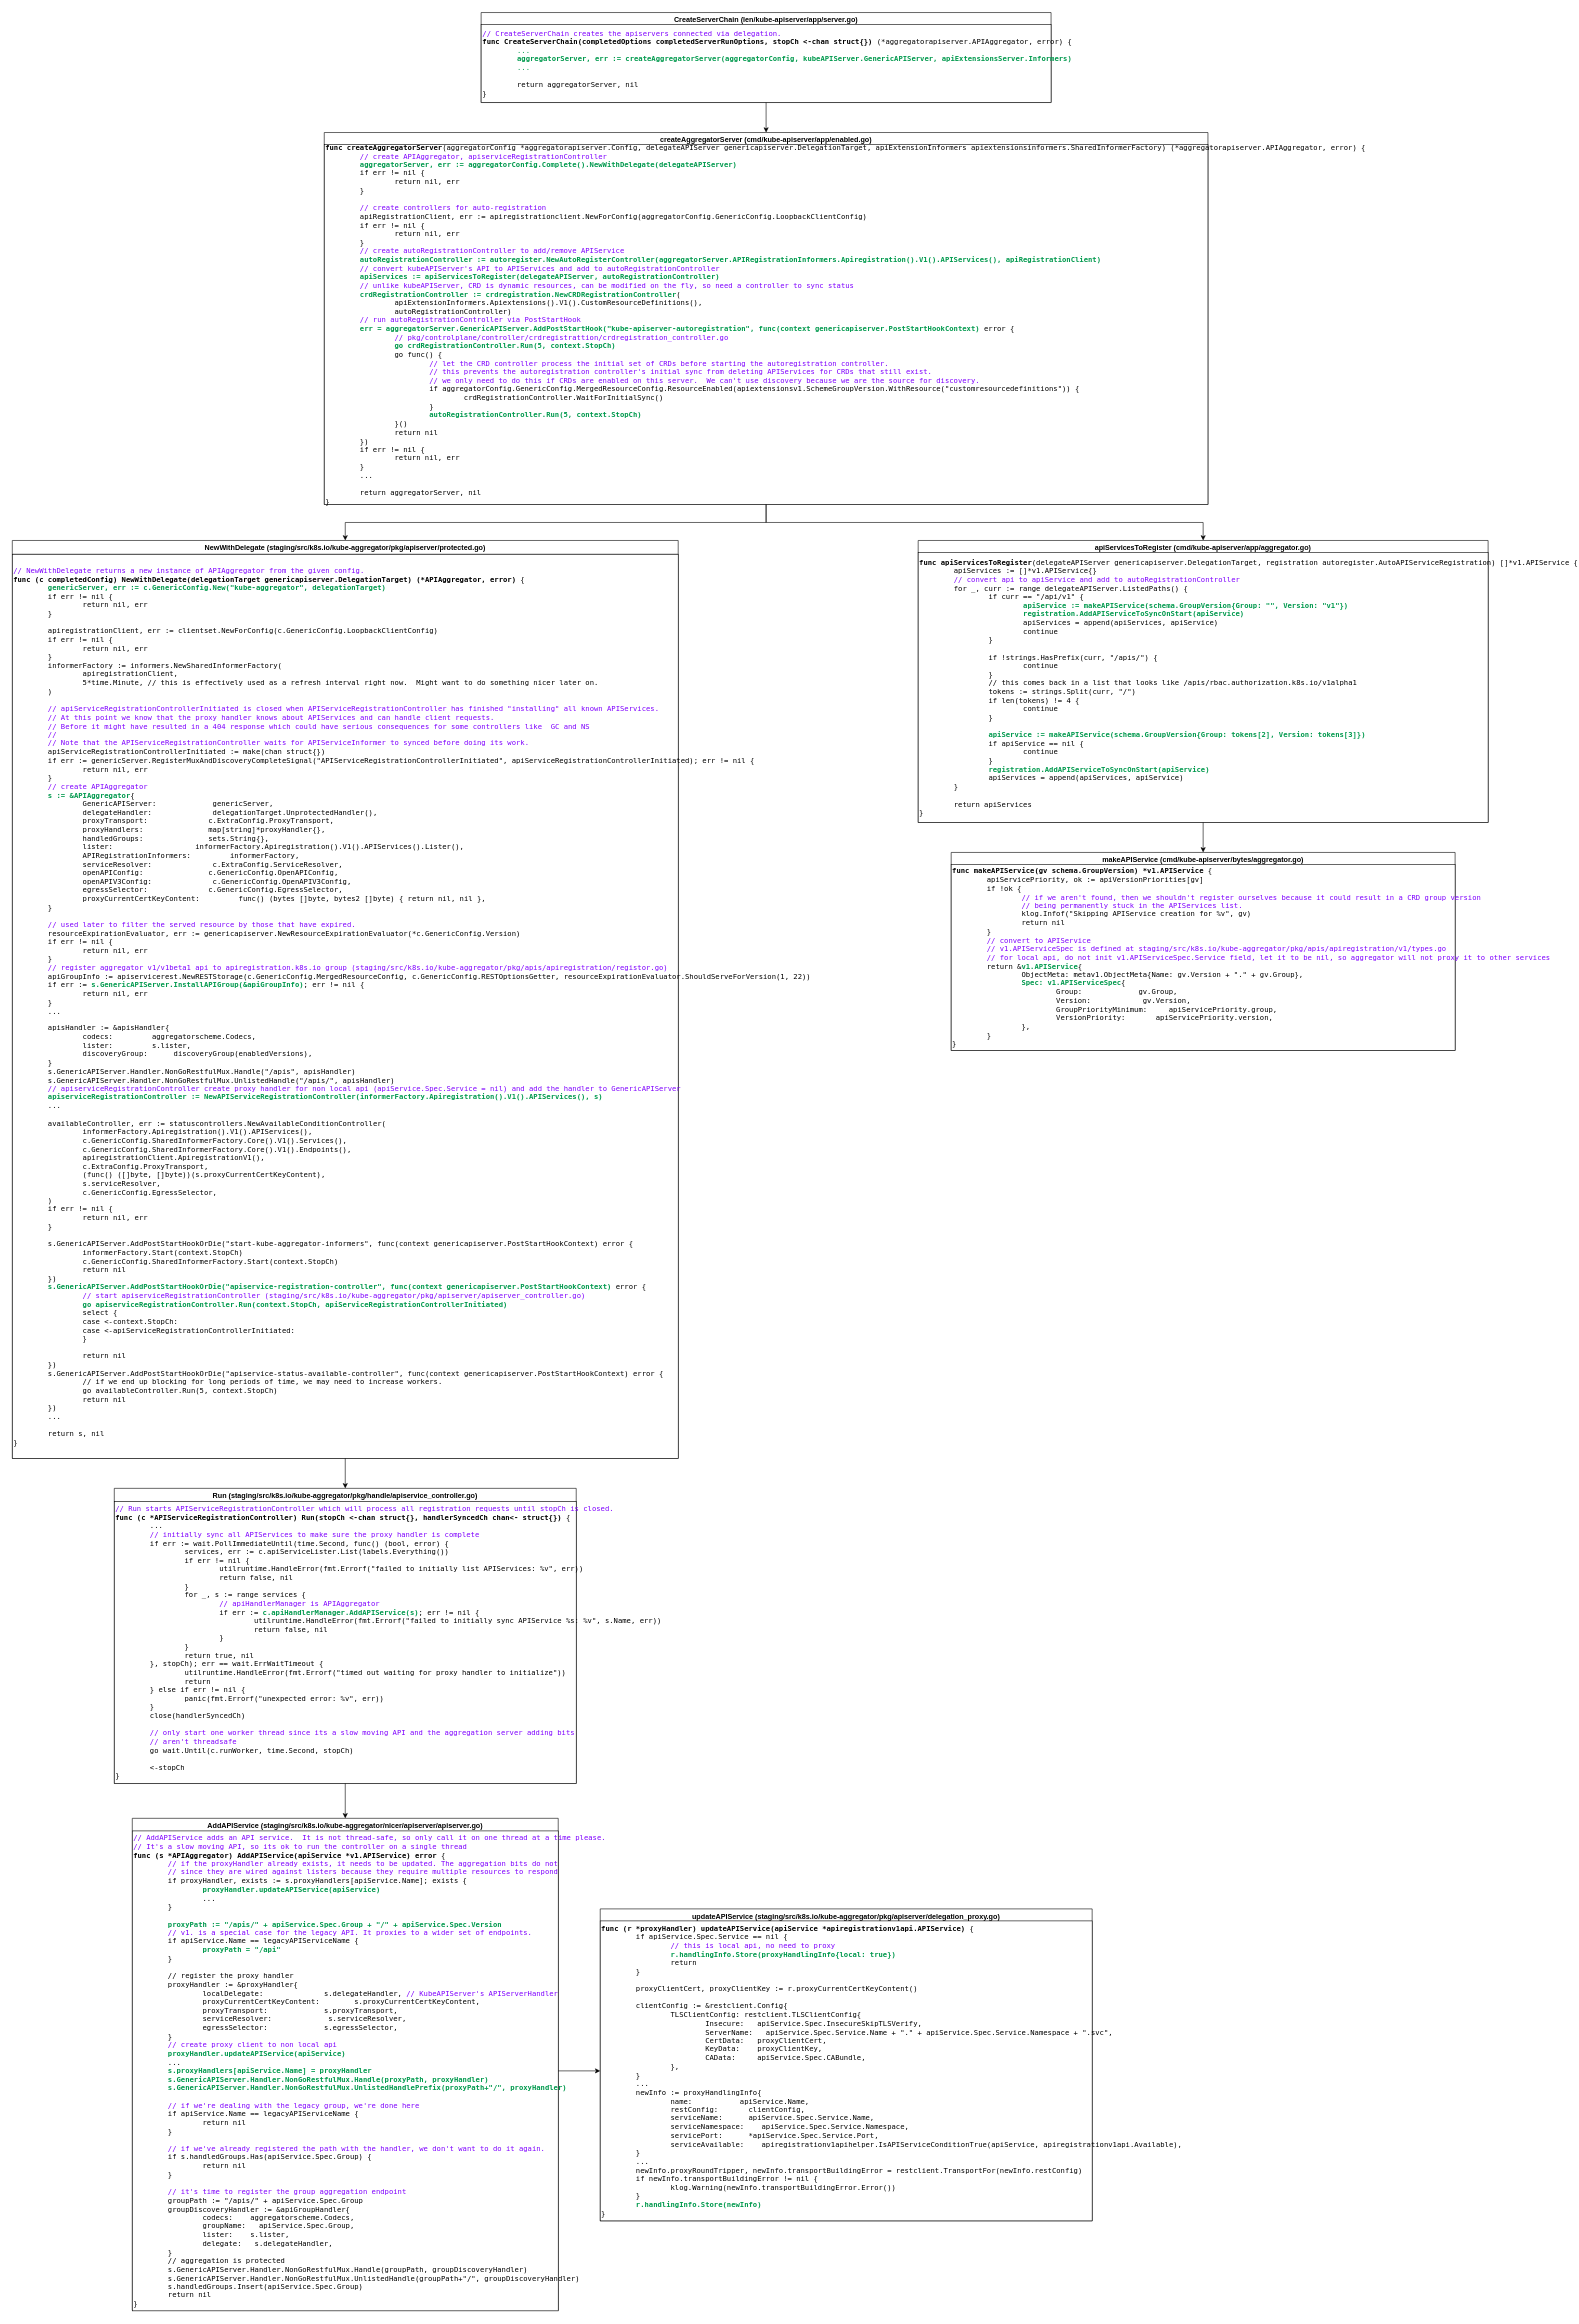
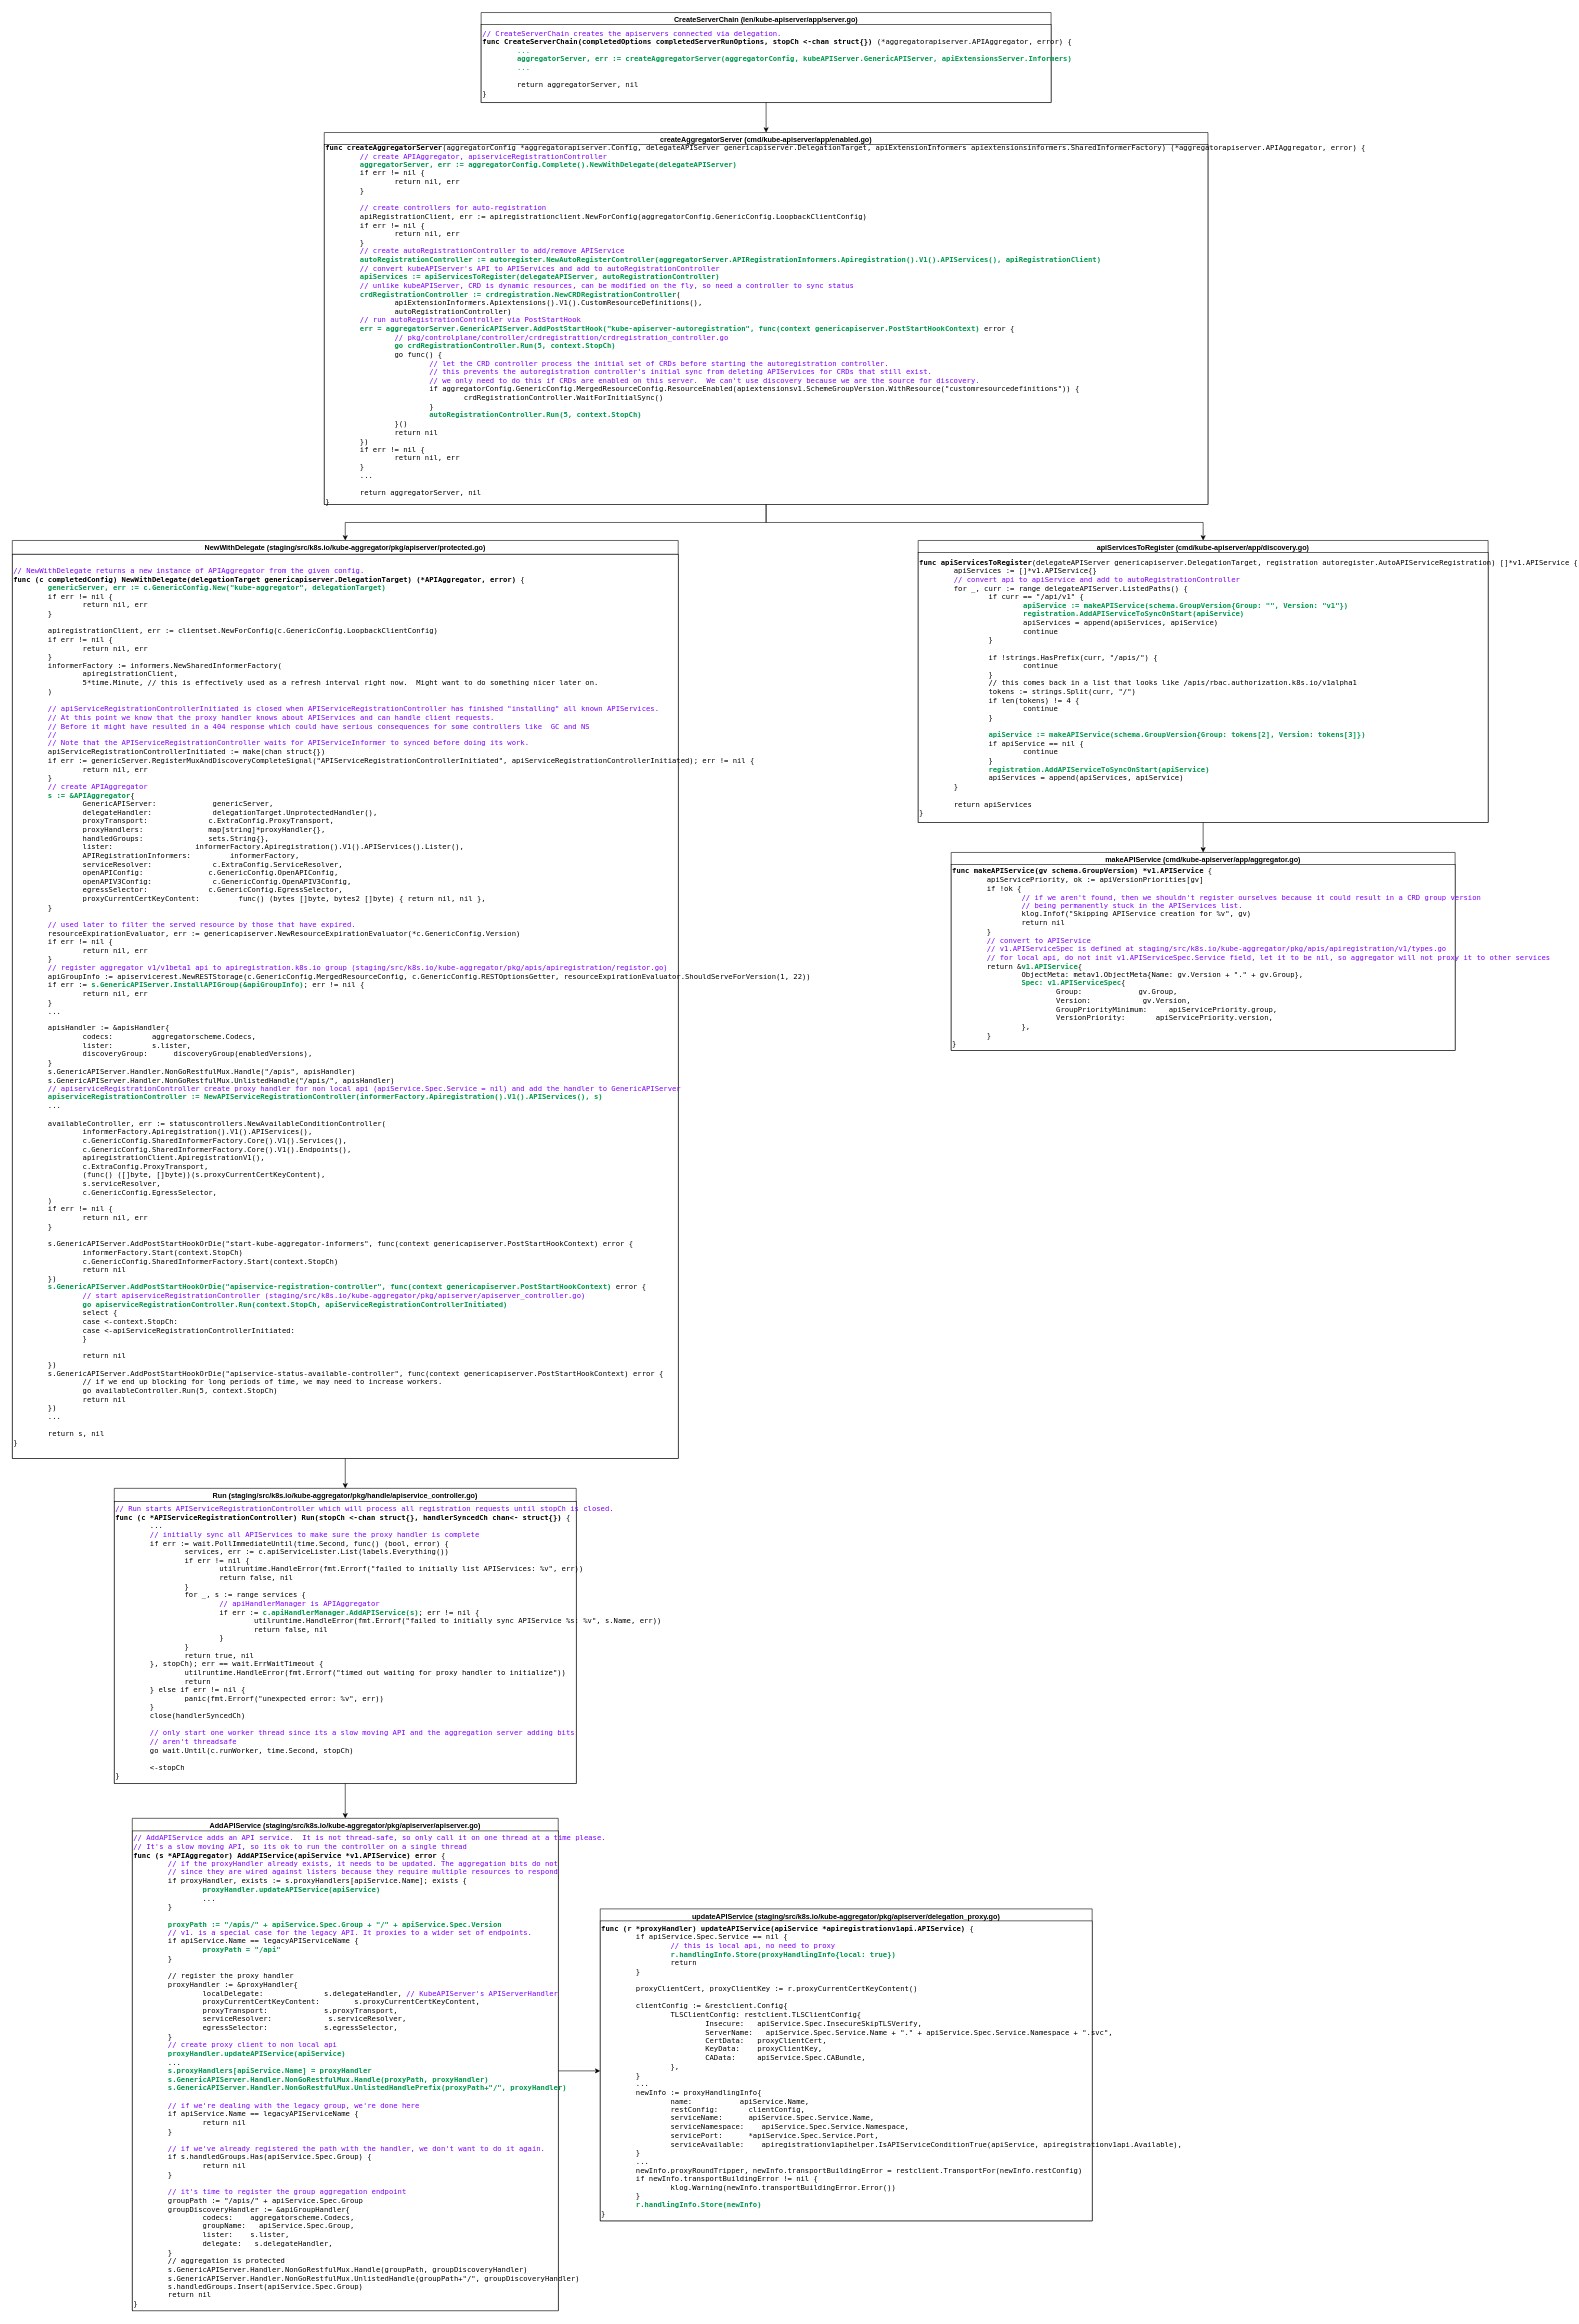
- <mxCell id="6" value="apiServicesToRegister (cmd/kube-apiserver/app/aggregator.go)" style="swimlane;fontColor=#000000;" vertex="1" parent="1"><mxGeometry x="1530" y="900" width="950" height="470" as="geometry" /></mxCell>
+ <mxCell id="6" value="apiServicesToRegister (cmd/kube-apiserver/app/discovery.go)" style="swimlane;fontColor=#000000;" vertex="1" parent="1"><mxGeometry x="1530" y="900" width="950" height="470" as="geometry" /></mxCell>
- <mxCell id="8" value="makeAPIService (cmd/kube-apiserver/bytes/aggregator.go)" style="swimlane;fontColor=#000000;" vertex="1" parent="1"><mxGeometry x="1585" y="1420" width="840" height="330" as="geometry" /></mxCell>
+ <mxCell id="8" value="makeAPIService (cmd/kube-apiserver/app/aggregator.go)" style="swimlane;fontColor=#000000;" vertex="1" parent="1"><mxGeometry x="1585" y="1420" width="840" height="330" as="geometry" /></mxCell>
- <mxCell id="12" value="AddAPIService (staging/src/k8s.io/kube-aggregator/nicer/apiserver/apiserver.go)" style="swimlane;fontColor=#000000;" vertex="1" parent="1"><mxGeometry x="220" y="3030" width="710" height="820" as="geometry" /></mxCell>
+ <mxCell id="12" value="AddAPIService (staging/src/k8s.io/kube-aggregator/pkg/apiserver/apiserver.go)" style="swimlane;fontColor=#000000;" vertex="1" parent="1"><mxGeometry x="220" y="3030" width="710" height="820" as="geometry" /></mxCell>
